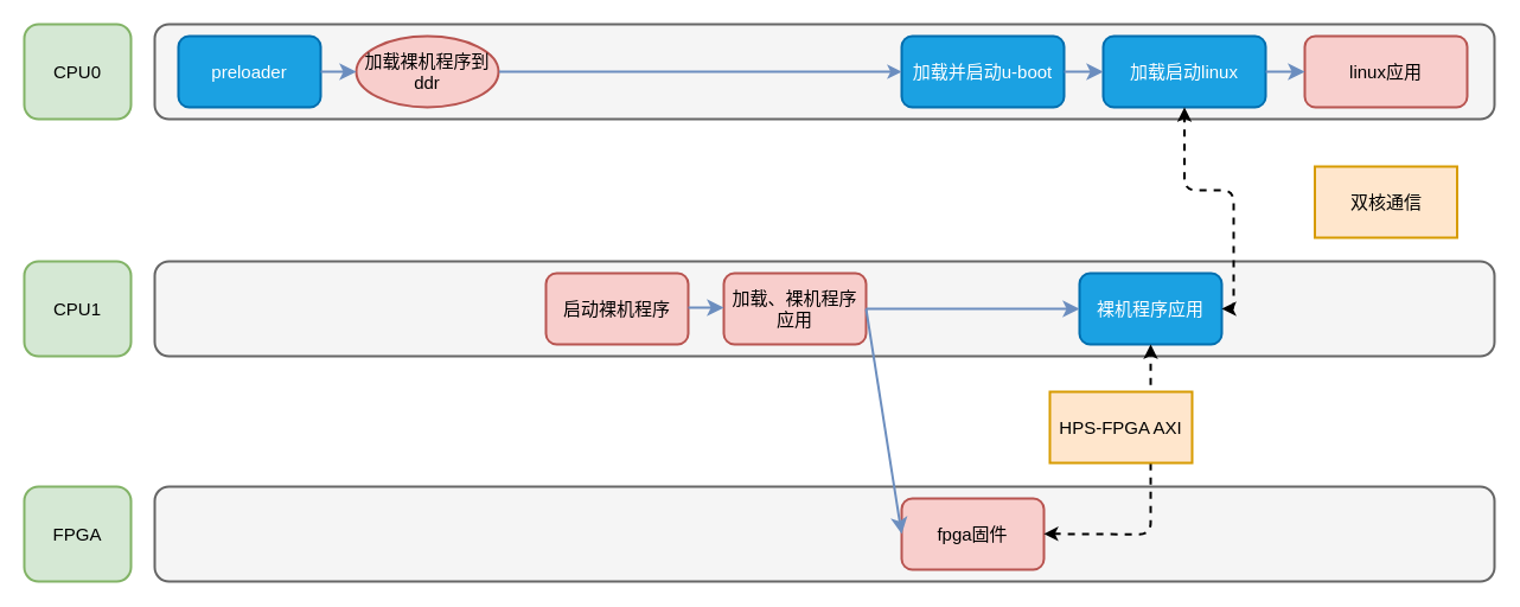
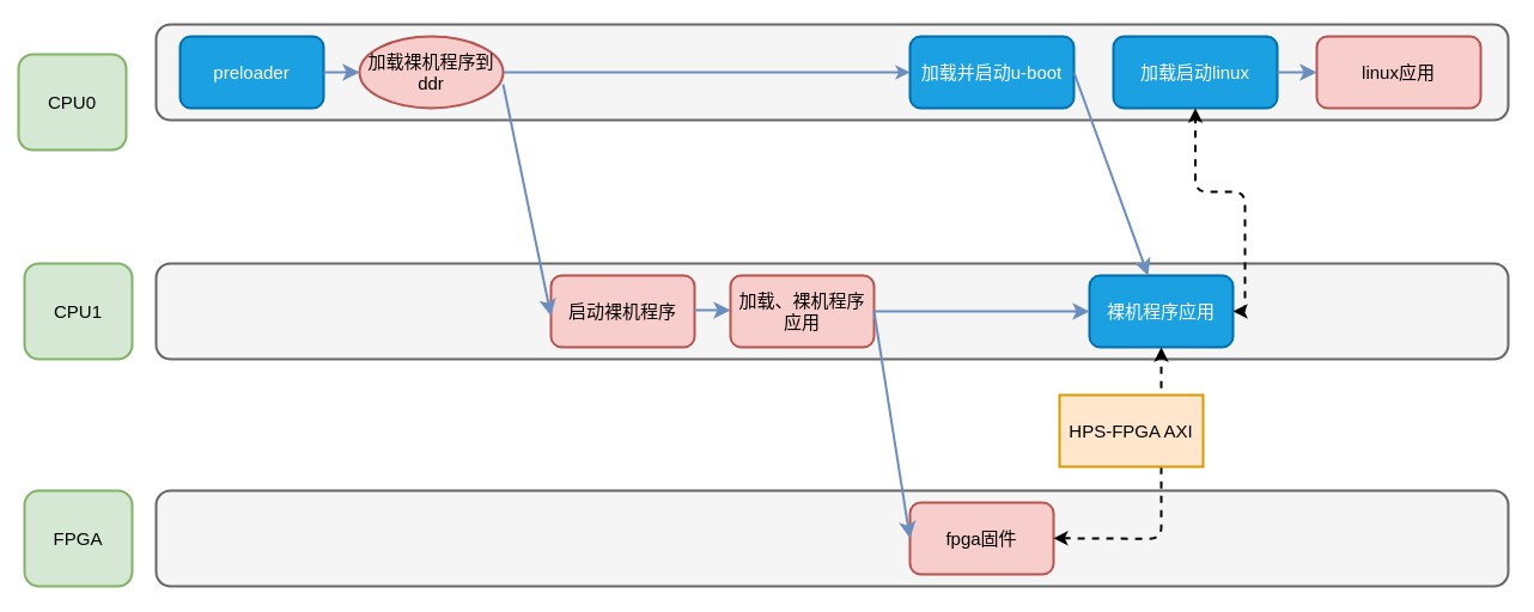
- <mxCell id="3" value="&lt;font style=&quot;font-size: 15px&quot;&gt;CPU0&lt;/font&gt;" style="rounded=1;whiteSpace=wrap;html=1;strokeWidth=2;perimeterSpacing=0;fillColor=#d5e8d4;strokeColor=#82b366;gradientColor=none;gradientDirection=west;shadow=0;glass=0;comic=0;" parent="1" vertex="1"><mxGeometry x="20" y="20" width="90" height="80" as="geometry" /></mxCell>
+ <mxCell id="3" value="&lt;font style=&quot;font-size: 15px&quot;&gt;CPU0&lt;/font&gt;" style="rounded=1;whiteSpace=wrap;html=1;strokeWidth=2;perimeterSpacing=0;fillColor=#d5e8d4;strokeColor=#82b366;gradientColor=none;gradientDirection=west;shadow=0;glass=0;comic=0;" parent="1" vertex="1"><mxGeometry x="15" y="45" width="90" height="80" as="geometry" /></mxCell>
- <mxCell id="20" value="" style="endArrow=classic;startArrow=none;html=1;strokeColor=#6c8ebf;strokeWidth=2;comic=0;startFill=0;fillColor=#dae8fc;endSize=8;exitX=1;exitY=0.5;exitDx=0;exitDy=0;" parent="1" source="17" target="19" edge="1"><mxGeometry width="50" height="50" relative="1" as="geometry"><mxPoint x="897" y="60" as="sourcePoint" /><mxPoint x="1083" y="60" as="targetPoint" /></mxGeometry></mxCell>
+ <mxCell id="20" value="" style="endArrow=classic;startArrow=none;html=1;strokeColor=#6c8ebf;strokeWidth=2;comic=0;startFill=0;fillColor=#dae8fc;endSize=8;exitX=1;exitY=0.5;exitDx=0;exitDy=0;" parent="1" source="17" target="12" edge="1"><mxGeometry width="50" height="50" relative="1" as="geometry"><mxPoint x="897" y="60" as="sourcePoint" /><mxPoint x="1083" y="60" as="targetPoint" /></mxGeometry></mxCell>
+ <mxCell id="14" value="" style="endArrow=classic;startArrow=none;html=1;strokeColor=#6c8ebf;strokeWidth=2;comic=0;startFill=0;fillColor=#dae8fc;endSize=8;entryX=0;entryY=0.564;entryDx=0;entryDy=0;entryPerimeter=0;exitX=1;exitY=0.667;exitDx=0;exitDy=0;exitPerimeter=0;" parent="1" source="8" target="9" edge="1"><mxGeometry width="50" height="50" relative="1" as="geometry"><mxPoint x="420" y="150" as="sourcePoint" /><mxPoint x="450" y="150" as="targetPoint" /><Array as="points" /></mxGeometry></mxCell>
- <mxCell id="24" value="&lt;font style=&quot;font-size: 15px&quot;&gt;双核通信&lt;/font&gt;" style="rounded=0;whiteSpace=wrap;html=1;shadow=0;glass=0;comic=0;strokeWidth=2;fillColor=#ffe6cc;strokeColor=#d79b00;" parent="1" vertex="1"><mxGeometry x="1108.5" y="140" width="120" height="60" as="geometry" /></mxCell>
